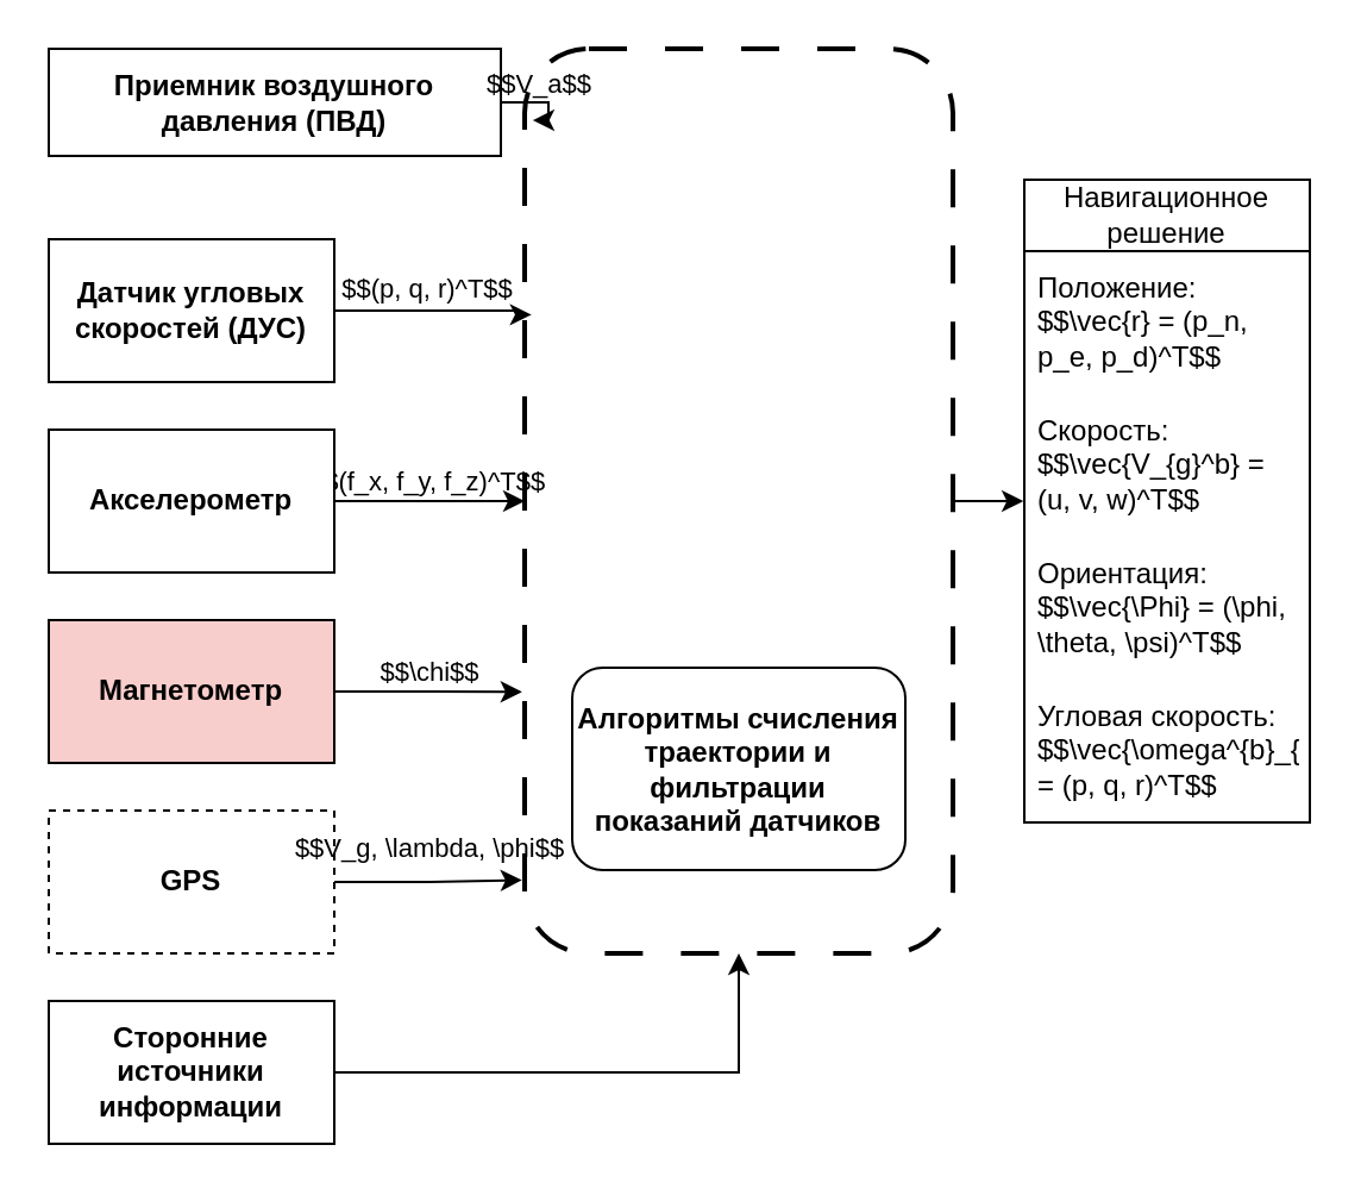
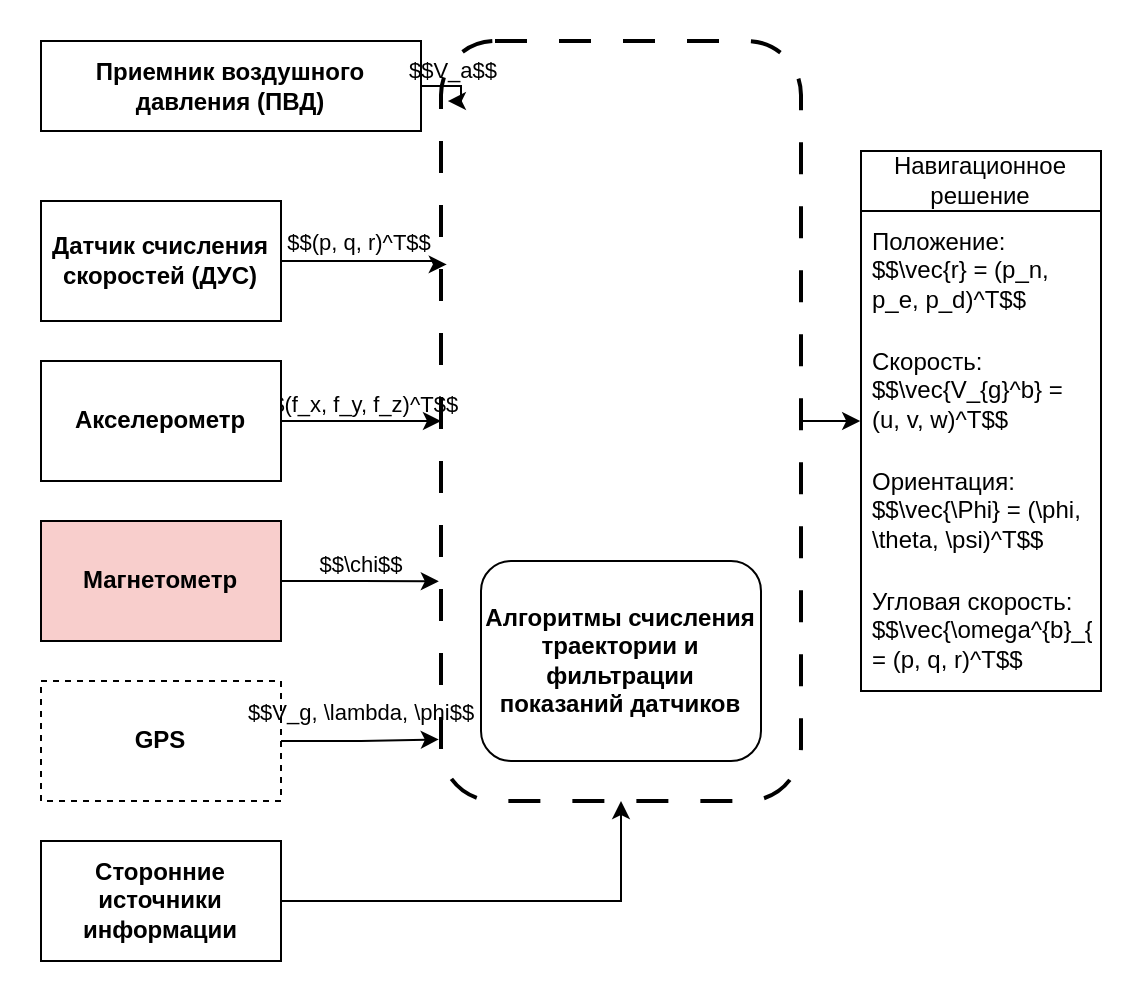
- <mxCell id="3" value="Датчик угловых скоростей (ДУС)" style="rounded=0;whiteSpace=wrap;html=1;fontStyle=1" vertex="1" parent="1"><mxGeometry x="20" y="100" width="120" height="60" as="geometry" /></mxCell>
+ <mxCell id="3" value="Датчик счисления скоростей (ДУС)" style="rounded=0;whiteSpace=wrap;html=1;fontStyle=1" vertex="1" parent="1"><mxGeometry x="20" y="100" width="120" height="60" as="geometry" /></mxCell>
- <mxCell id="25" value="Алгоритмы счисления траектории и фильтрации показаний датчиков" style="rounded=1;whiteSpace=wrap;html=1;fontStyle=1" vertex="1" parent="1"><mxGeometry x="240" y="280" width="140" height="85" as="geometry" /></mxCell>
+ <mxCell id="25" value="Алгоритмы счисления траектории и фильтрации показаний датчиков" style="rounded=1;whiteSpace=wrap;html=1;fontStyle=1" vertex="1" parent="1"><mxGeometry x="240" y="280" width="140" height="100" as="geometry" /></mxCell>
